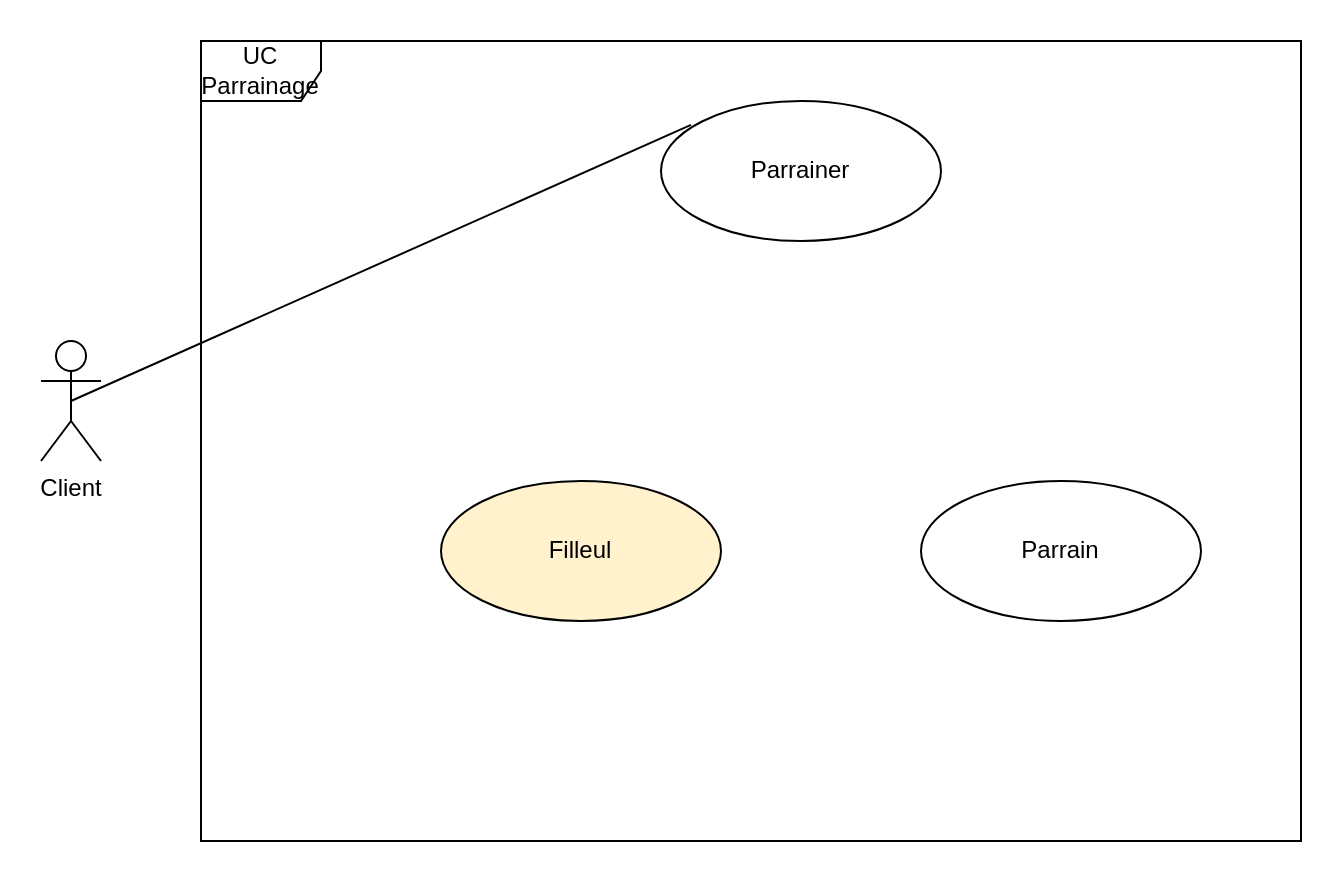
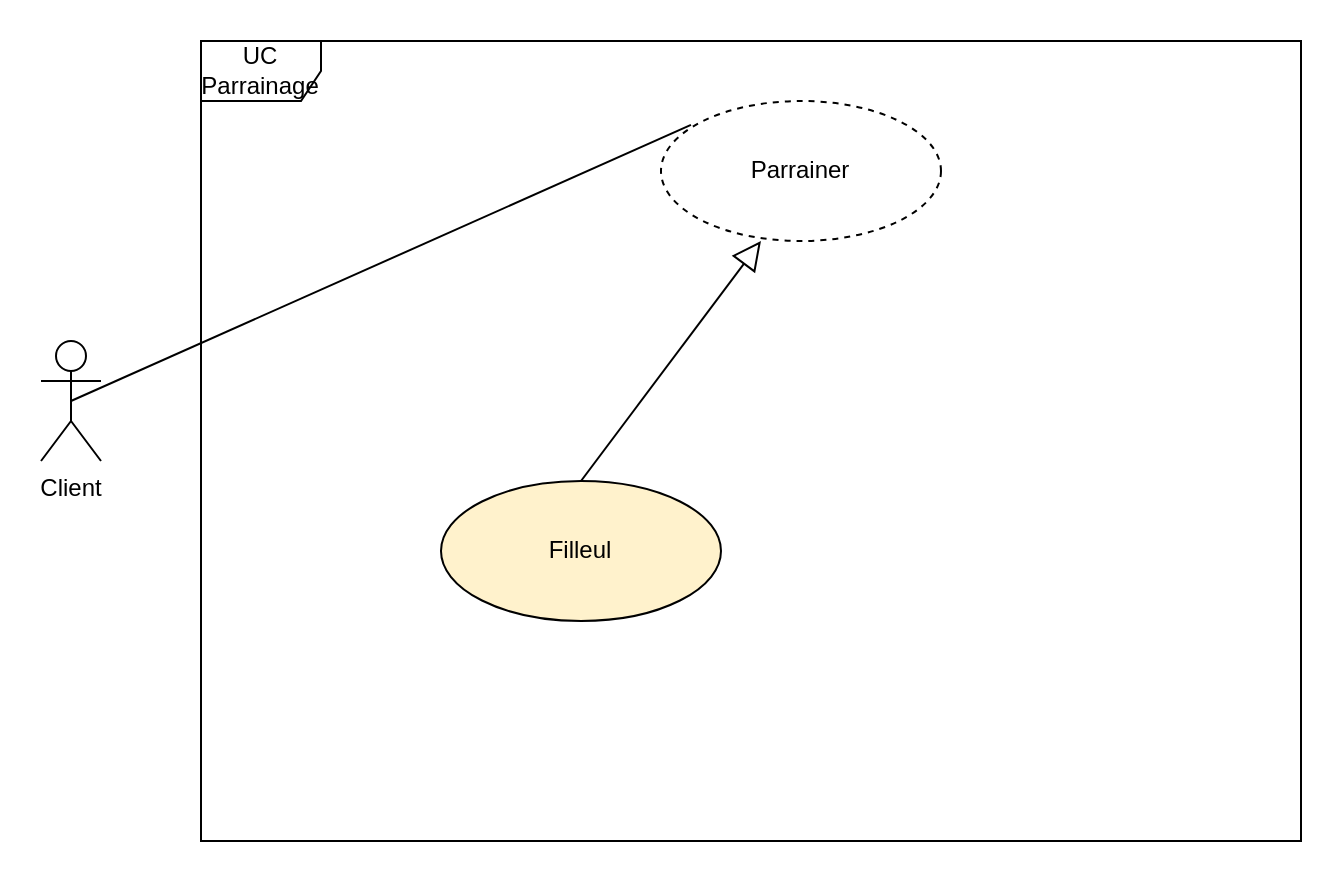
- <mxCell id="3" value="Parrainer" style="ellipse;whiteSpace=wrap;html=1;" parent="1" vertex="1"><mxGeometry x="330" y="50" width="140" height="70" as="geometry" /></mxCell>
+ <mxCell id="3" value="Parrainer" style="ellipse;whiteSpace=wrap;html=1;dashed=1;" parent="1" vertex="1"><mxGeometry x="330" y="50" width="140" height="70" as="geometry" /></mxCell>
+ <mxCell id="8" value="" style="edgeStyle=none;html=1;endArrow=block;endFill=0;endSize=12;verticalAlign=bottom;rounded=0;entryX=0.357;entryY=1;entryDx=0;entryDy=0;entryPerimeter=0;exitX=0.5;exitY=0;exitDx=0;exitDy=0;" parent="1" source="6" target="3" edge="1"><mxGeometry width="160" relative="1" as="geometry"><mxPoint x="240" y="310" as="sourcePoint" /><mxPoint x="400" y="310" as="targetPoint" /></mxGeometry></mxCell>
- <mxCell id="7" value="Parrain" style="ellipse;whiteSpace=wrap;html=1;" parent="1" vertex="1"><mxGeometry x="460" y="240" width="140" height="70" as="geometry" /></mxCell>
